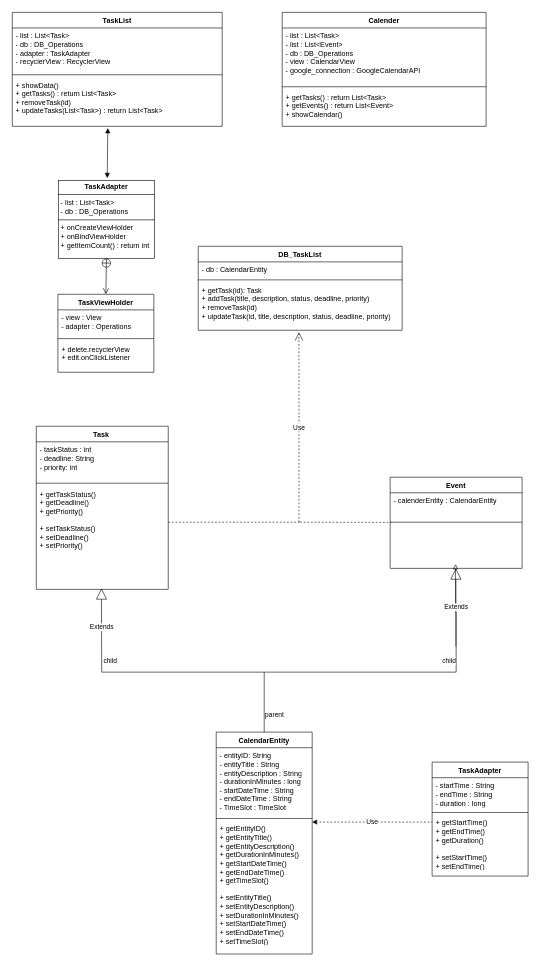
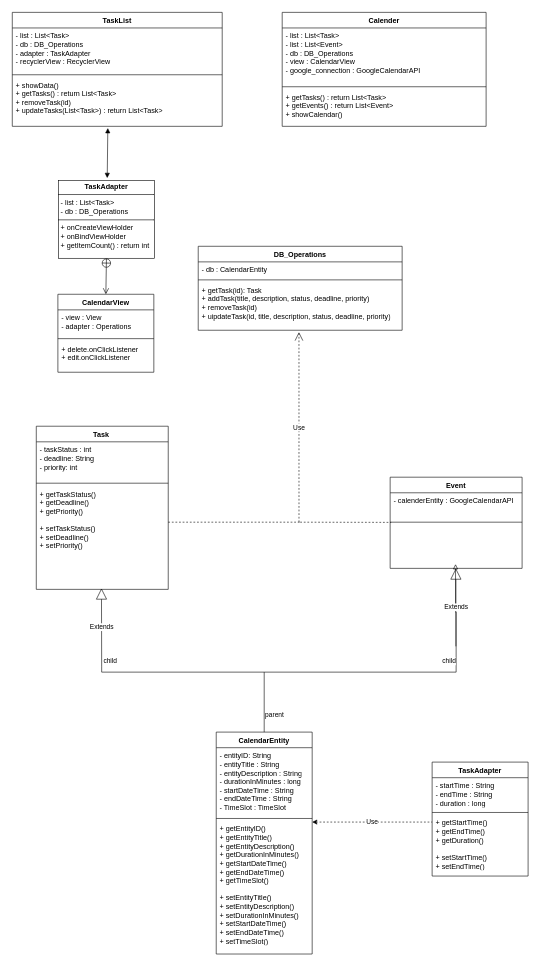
- <mxCell id="10" value="DB_TaskList" style="swimlane;fontStyle=1;align=center;verticalAlign=top;childLayout=stackLayout;horizontal=1;startSize=26;horizontalStack=0;resizeParent=1;resizeParentMax=0;resizeLast=0;collapsible=1;marginBottom=0;whiteSpace=wrap;html=1;" parent="1" vertex="1"><mxGeometry x="330" y="410" width="340" height="140" as="geometry" /></mxCell>
+ <mxCell id="10" value="DB_Operations" style="swimlane;fontStyle=1;align=center;verticalAlign=top;childLayout=stackLayout;horizontal=1;startSize=26;horizontalStack=0;resizeParent=1;resizeParentMax=0;resizeLast=0;collapsible=1;marginBottom=0;whiteSpace=wrap;html=1;" parent="1" vertex="1"><mxGeometry x="330" y="410" width="340" height="140" as="geometry" /></mxCell>
- <mxCell id="23" value="TaskViewHolder" style="swimlane;fontStyle=1;align=center;verticalAlign=top;childLayout=stackLayout;horizontal=1;startSize=26;horizontalStack=0;resizeParent=1;resizeParentMax=0;resizeLast=0;collapsible=1;marginBottom=0;whiteSpace=wrap;html=1;" parent="1" vertex="1"><mxGeometry x="96" y="490" width="160" height="130" as="geometry" /></mxCell>
+ <mxCell id="23" value="CalendarView" style="swimlane;fontStyle=1;align=center;verticalAlign=top;childLayout=stackLayout;horizontal=1;startSize=26;horizontalStack=0;resizeParent=1;resizeParentMax=0;resizeLast=0;collapsible=1;marginBottom=0;whiteSpace=wrap;html=1;" parent="1" vertex="1"><mxGeometry x="96" y="490" width="160" height="130" as="geometry" /></mxCell>
- <mxCell id="26" value="+ delete.recyclerView&lt;div&gt;+ edit.onClickListener&lt;/div&gt;" style="text;strokeColor=none;fillColor=none;align=left;verticalAlign=top;spacingLeft=4;spacingRight=4;overflow=hidden;rotatable=0;points=[[0,0.5],[1,0.5]];portConstraint=eastwest;whiteSpace=wrap;html=1;" parent="23" vertex="1"><mxGeometry y="78" width="160" height="52" as="geometry" /></mxCell>
+ <mxCell id="26" value="+ delete.onClickListener&lt;div&gt;+ edit.onClickListener&lt;/div&gt;" style="text;strokeColor=none;fillColor=none;align=left;verticalAlign=top;spacingLeft=4;spacingRight=4;overflow=hidden;rotatable=0;points=[[0,0.5],[1,0.5]];portConstraint=eastwest;whiteSpace=wrap;html=1;" parent="23" vertex="1"><mxGeometry y="78" width="160" height="52" as="geometry" /></mxCell>
- <mxCell id="7" value="- calenderEntity : CalendarEntity" style="text;strokeColor=none;fillColor=none;align=left;verticalAlign=top;spacingLeft=4;spacingRight=4;overflow=hidden;rotatable=0;points=[[0,0.5],[1,0.5]];portConstraint=eastwest;whiteSpace=wrap;html=1;" parent="6" vertex="1"><mxGeometry y="26" width="220" height="44" as="geometry" /></mxCell>
+ <mxCell id="7" value="- calenderEntity : GoogleCalendarAPI" style="text;strokeColor=none;fillColor=none;align=left;verticalAlign=top;spacingLeft=4;spacingRight=4;overflow=hidden;rotatable=0;points=[[0,0.5],[1,0.5]];portConstraint=eastwest;whiteSpace=wrap;html=1;" parent="6" vertex="1"><mxGeometry y="26" width="220" height="44" as="geometry" /></mxCell>
